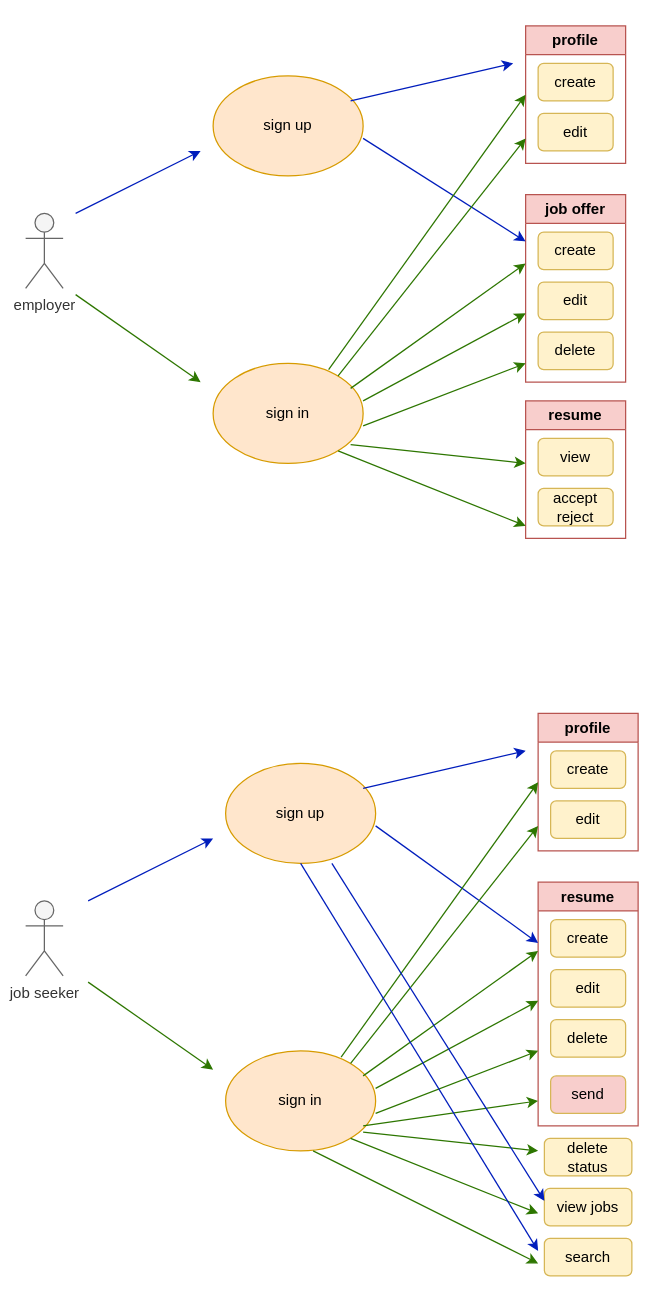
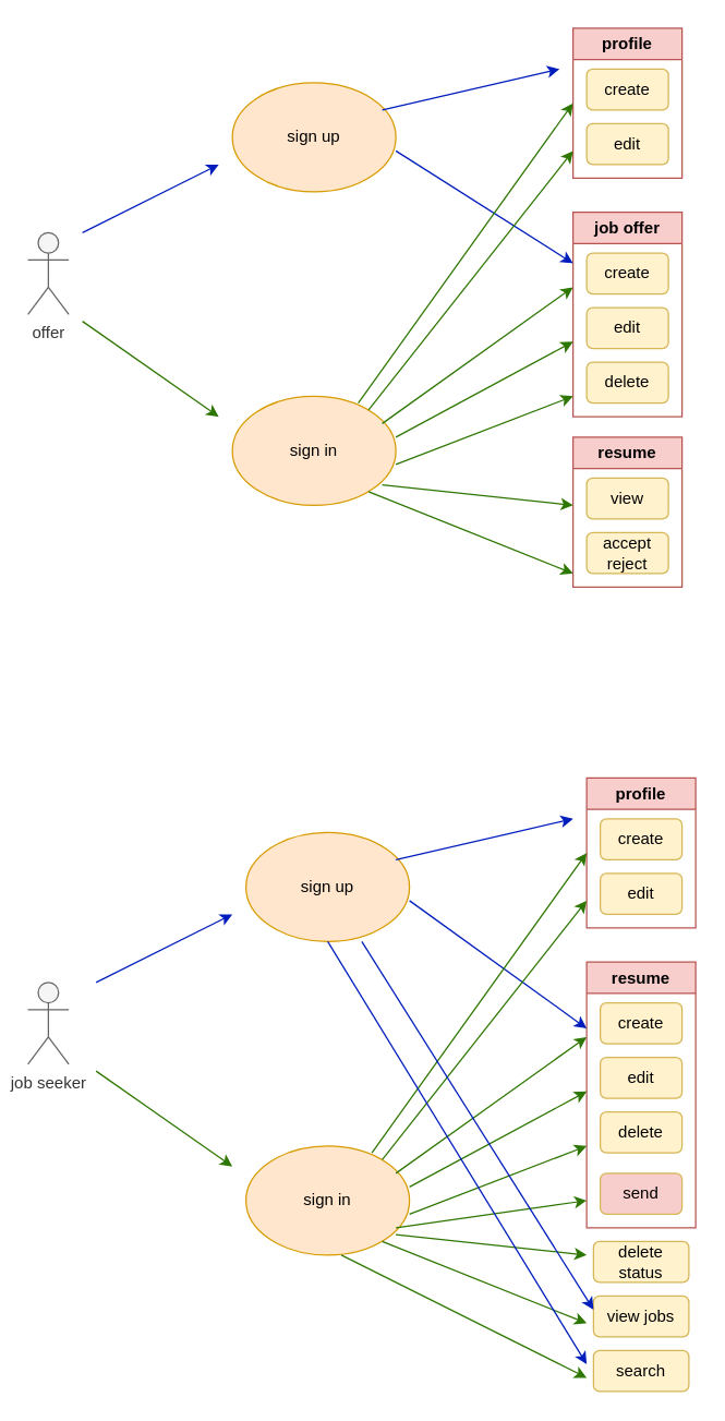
- <mxCell id="2" value="employer" style="shape=umlActor;verticalLabelPosition=bottom;verticalAlign=top;html=1;outlineConnect=0;fillColor=#f5f5f5;strokeColor=#666666;fontColor=#333333;" parent="1" vertex="1"><mxGeometry x="20" y="170" width="30" height="60" as="geometry" /></mxCell>
+ <mxCell id="2" value="offer" style="shape=umlActor;verticalLabelPosition=bottom;verticalAlign=top;html=1;outlineConnect=0;fillColor=#f5f5f5;strokeColor=#666666;fontColor=#333333;" parent="1" vertex="1"><mxGeometry x="20" y="170" width="30" height="60" as="geometry" /></mxCell>
